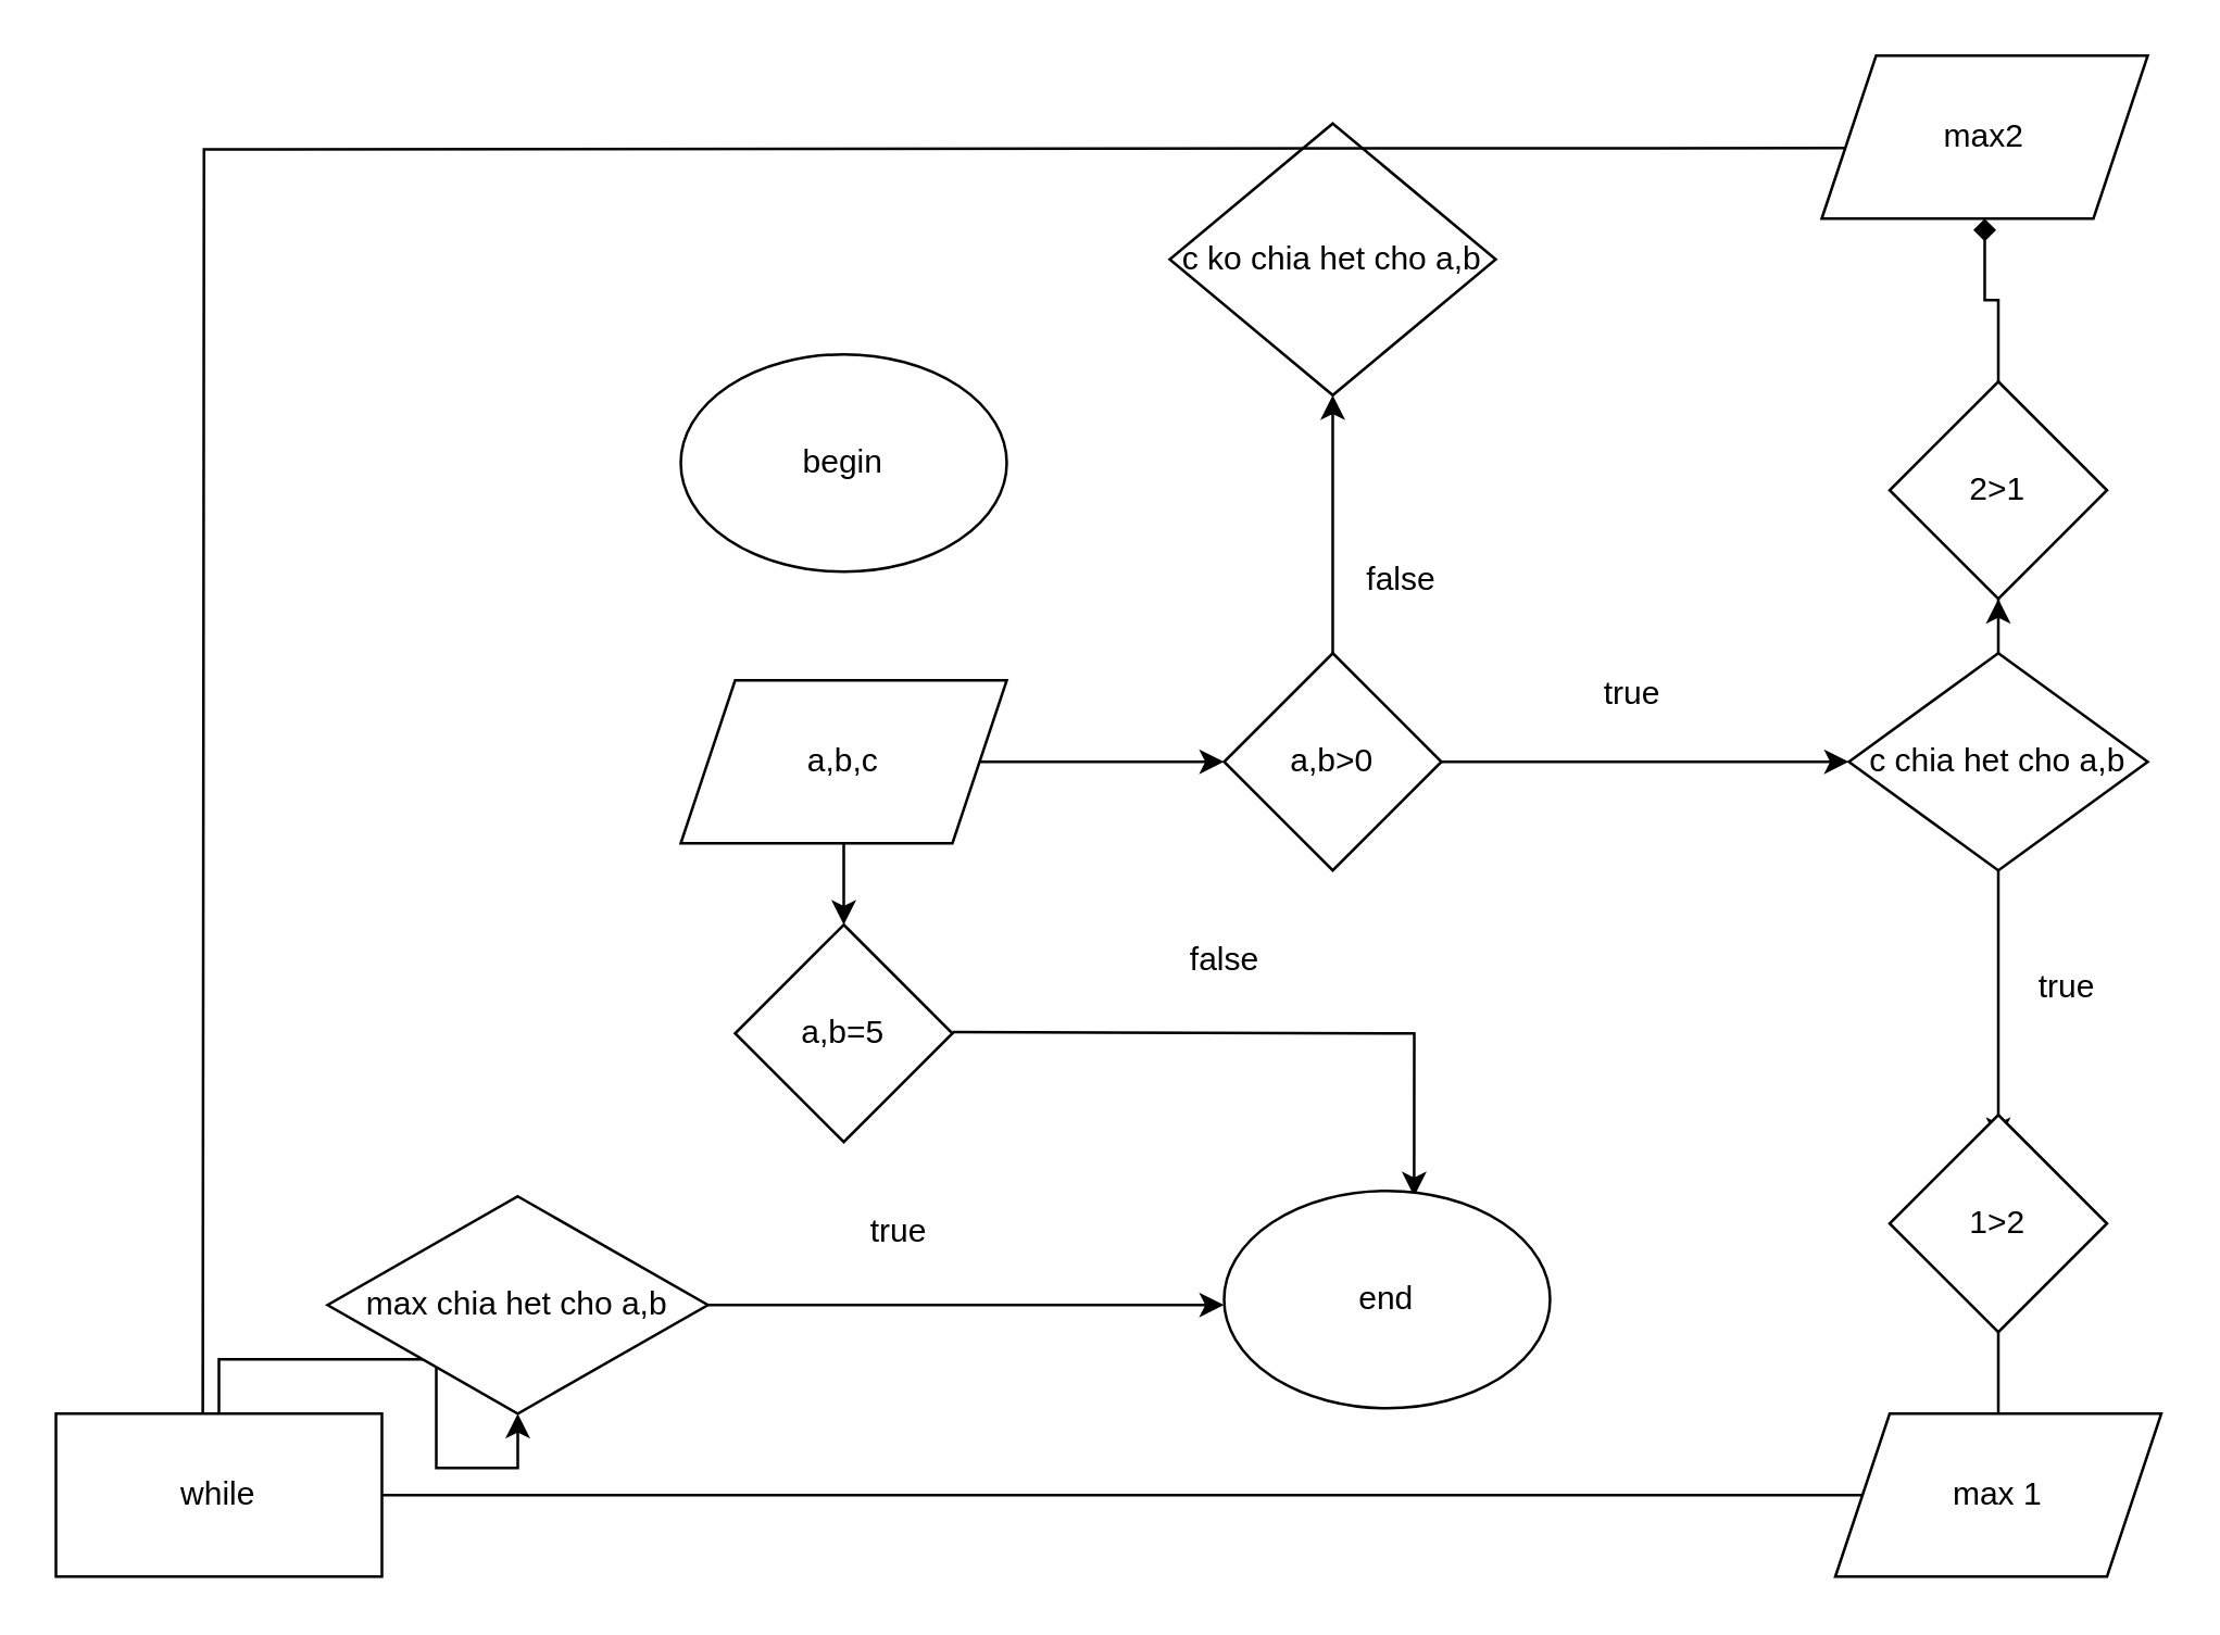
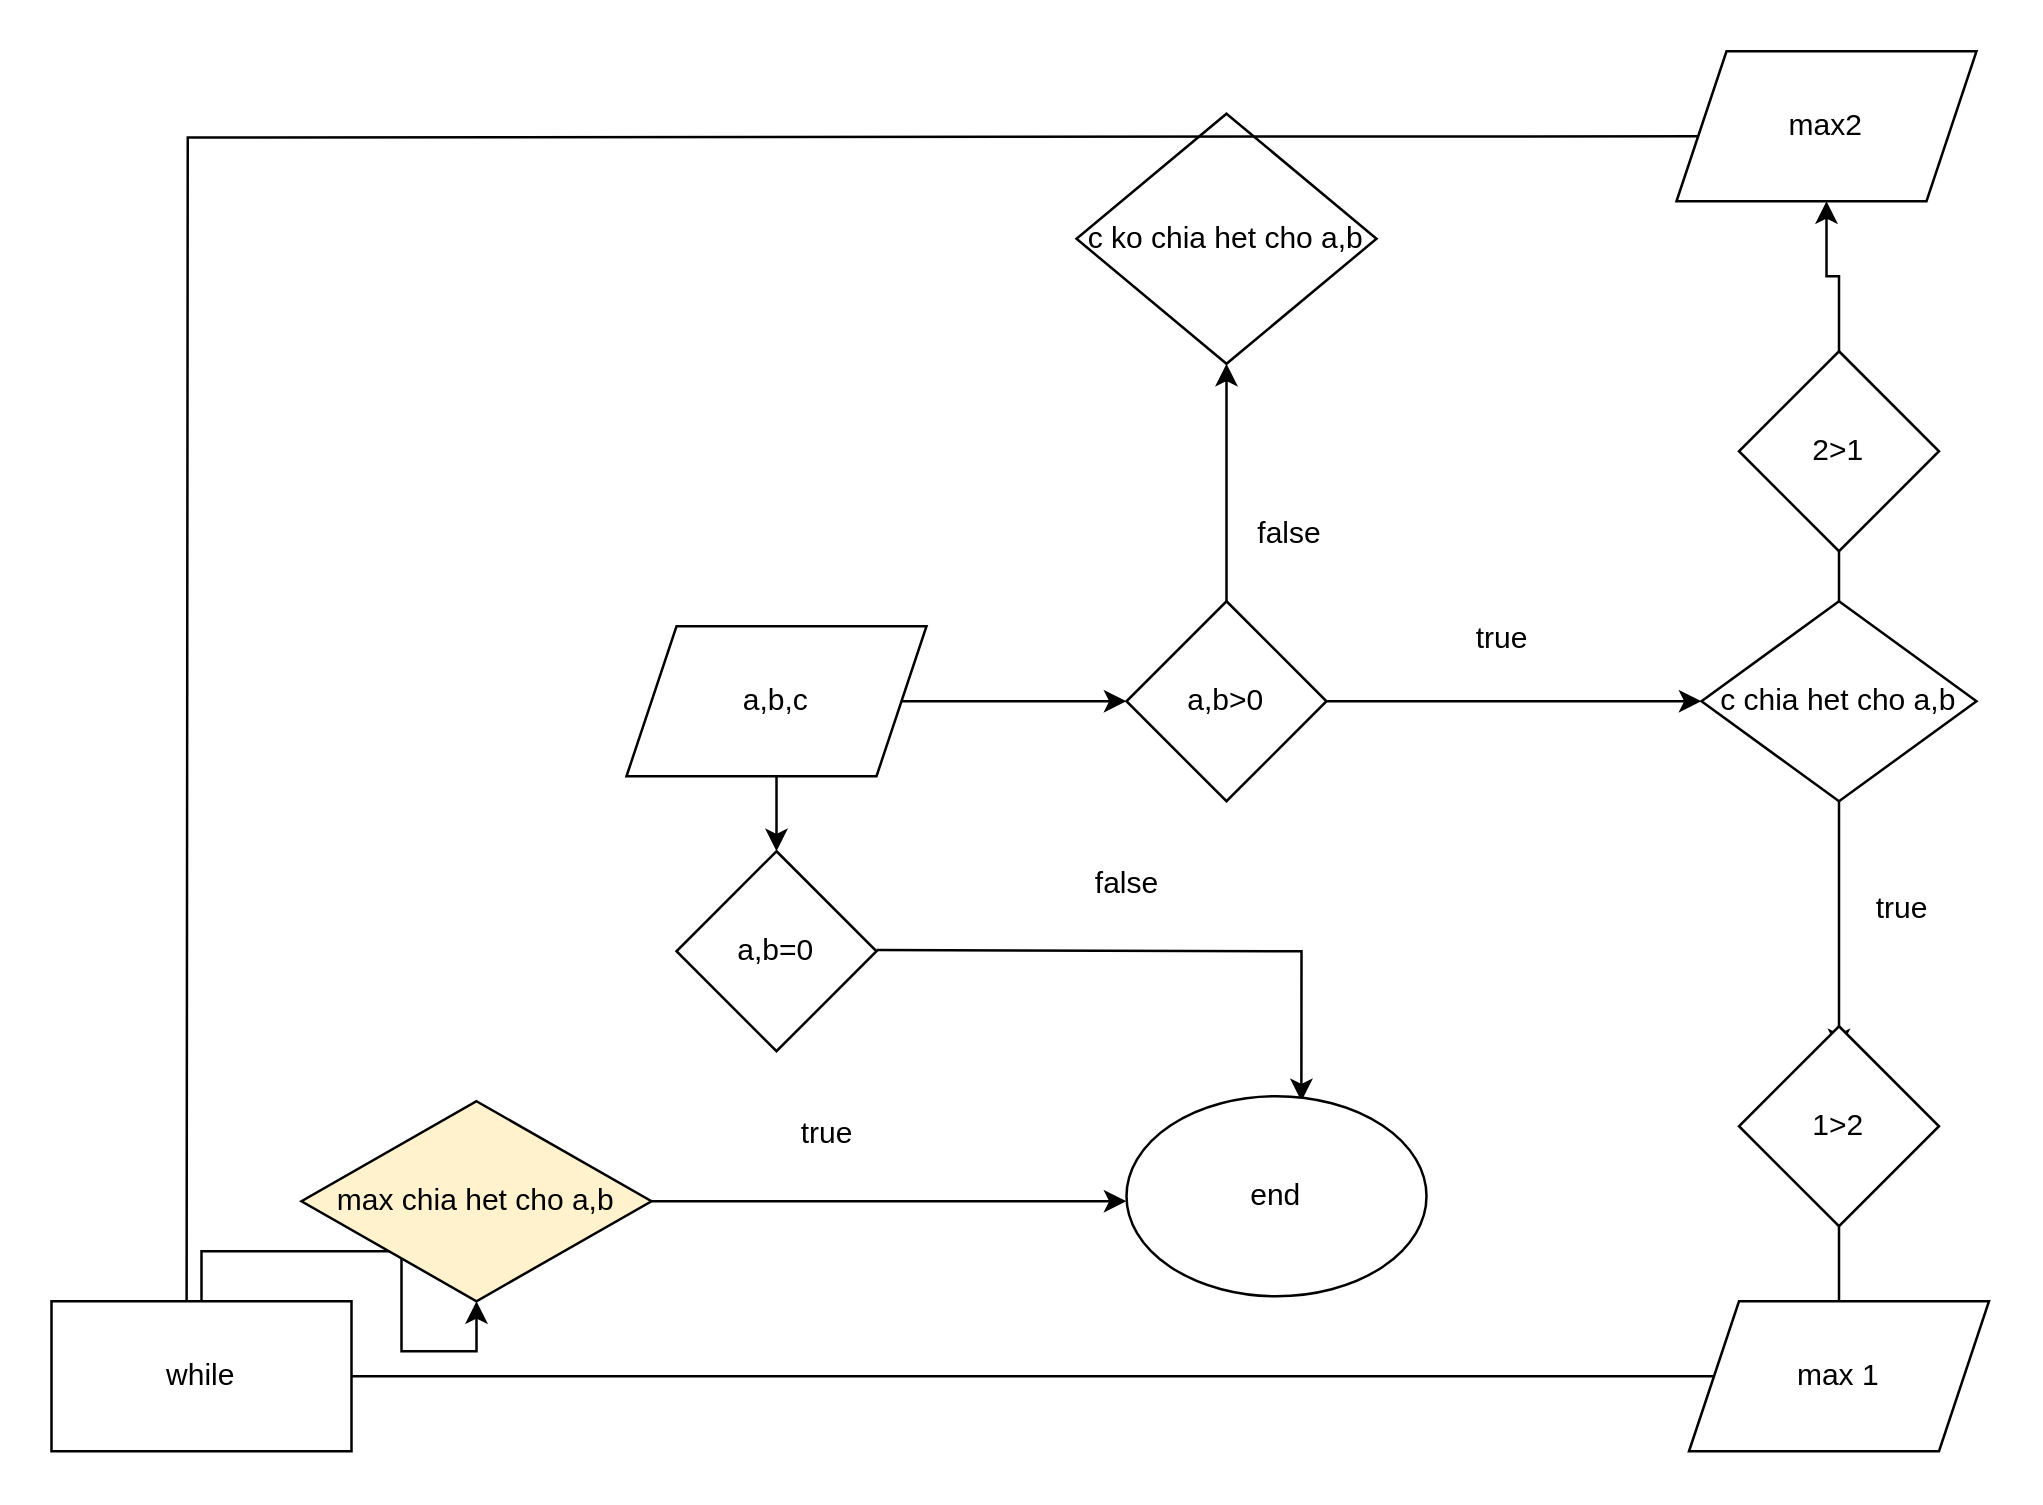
- <mxCell id="23" style="edgeStyle=orthogonalEdgeStyle;rounded=0;orthogonalLoop=1;jettySize=auto;html=1;endArrow=diamond;" edge="1" parent="1" source="24" target="26"><mxGeometry relative="1" as="geometry"><mxPoint x="735" y="90" as="targetPoint" /></mxGeometry></mxCell>
+ <mxCell id="23" style="edgeStyle=orthogonalEdgeStyle;rounded=0;orthogonalLoop=1;jettySize=auto;html=1;" edge="1" parent="1" source="24" target="26"><mxGeometry relative="1" as="geometry"><mxPoint x="735" y="90" as="targetPoint" /></mxGeometry></mxCell>
- <mxCell id="2" value="begin" style="ellipse;whiteSpace=wrap;html=1;" vertex="1" parent="1"><mxGeometry x="250" y="130" width="120" height="80" as="geometry" /></mxCell>
- <mxCell id="14" style="edgeStyle=orthogonalEdgeStyle;rounded=0;orthogonalLoop=1;jettySize=auto;html=1;" edge="1" parent="1" source="15" target="24"><mxGeometry relative="1" as="geometry"><mxPoint x="735" y="180" as="targetPoint" /></mxGeometry></mxCell>
+ <mxCell id="14" style="edgeStyle=orthogonalEdgeStyle;rounded=0;orthogonalLoop=1;jettySize=auto;html=1;endArrow=none;" edge="1" parent="1" source="15" target="24"><mxGeometry relative="1" as="geometry"><mxPoint x="735" y="180" as="targetPoint" /></mxGeometry></mxCell>
- <mxCell id="8" value="a,b=5" style="rhombus;whiteSpace=wrap;html=1;" vertex="1" parent="1"><mxGeometry x="270" y="340" width="80" height="80" as="geometry" /></mxCell>
+ <mxCell id="8" value="a,b=0" style="rhombus;whiteSpace=wrap;html=1;" vertex="1" parent="1"><mxGeometry x="270" y="340" width="80" height="80" as="geometry" /></mxCell>
- <mxCell id="30" value="max chia het cho a,b" style="rhombus;whiteSpace=wrap;html=1;" vertex="1" parent="1"><mxGeometry x="120" y="440" width="140" height="80" as="geometry" /></mxCell>
+ <mxCell id="30" value="max chia het cho a,b" style="rhombus;whiteSpace=wrap;html=1;fillColor=#fff2cc;" vertex="1" parent="1"><mxGeometry x="120" y="440" width="140" height="80" as="geometry" /></mxCell>
